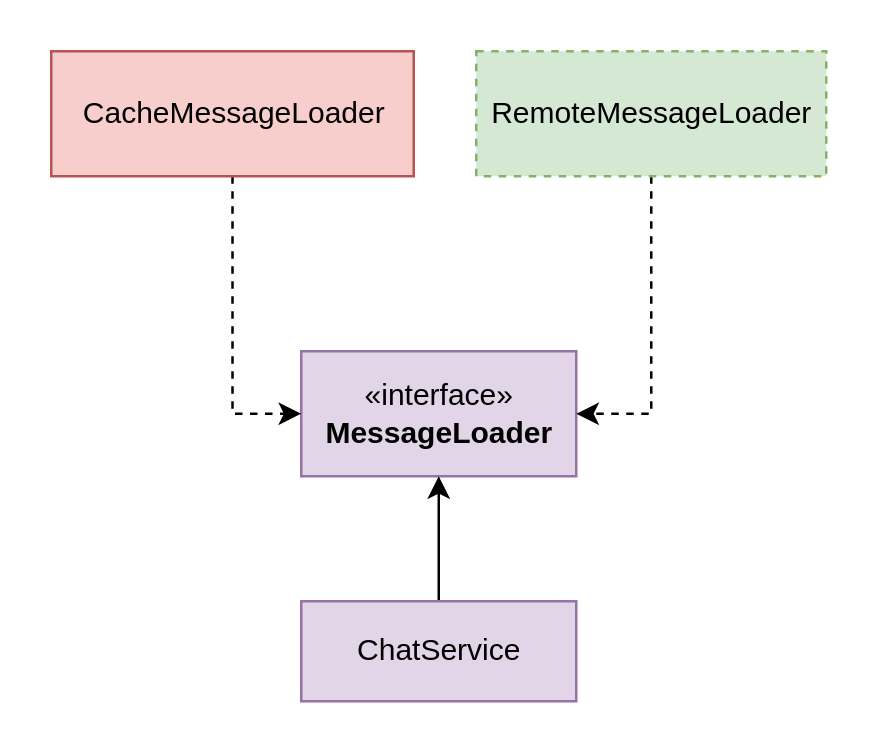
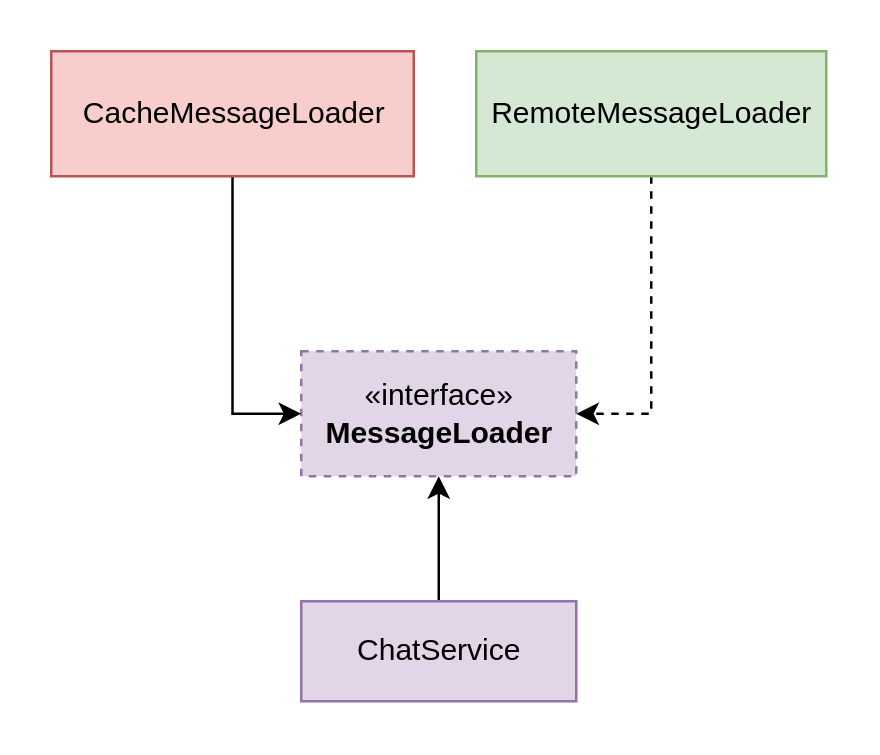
- <mxCell id="6" value="RemoteMessageLoader" style="html=1;fillColor=#d5e8d4;strokeColor=#82b366;dashed=1;" vertex="1" parent="1"><mxGeometry x="190" y="20" width="140" height="50" as="geometry" /></mxCell>
+ <mxCell id="6" value="RemoteMessageLoader" style="html=1;fillColor=#d5e8d4;strokeColor=#82b366;" vertex="1" parent="1"><mxGeometry x="190" y="20" width="140" height="50" as="geometry" /></mxCell>
- <mxCell id="3" value="" style="edgeStyle=orthogonalEdgeStyle;rounded=0;orthogonalLoop=1;jettySize=auto;html=1;dashed=1;" edge="1" parent="1" source="4" target="2"><mxGeometry relative="1" as="geometry"><Array as="points"><mxPoint x="93" y="165" /></Array></mxGeometry></mxCell>
+ <mxCell id="3" value="" style="edgeStyle=orthogonalEdgeStyle;rounded=0;orthogonalLoop=1;jettySize=auto;html=1;dashed=0;" edge="1" parent="1" source="4" target="2"><mxGeometry relative="1" as="geometry"><Array as="points"><mxPoint x="93" y="165" /></Array></mxGeometry></mxCell>
- <mxCell id="2" value="«interface»&lt;br&gt;&lt;b&gt;MessageLoader&lt;/b&gt;" style="html=1;fillColor=#e1d5e7;strokeColor=#9673a6;" vertex="1" parent="1"><mxGeometry x="120" y="140" width="110" height="50" as="geometry" /></mxCell>
+ <mxCell id="2" value="«interface»&lt;br&gt;&lt;b&gt;MessageLoader&lt;/b&gt;" style="html=1;fillColor=#e1d5e7;strokeColor=#9673a6;dashed=1;" vertex="1" parent="1"><mxGeometry x="120" y="140" width="110" height="50" as="geometry" /></mxCell>
